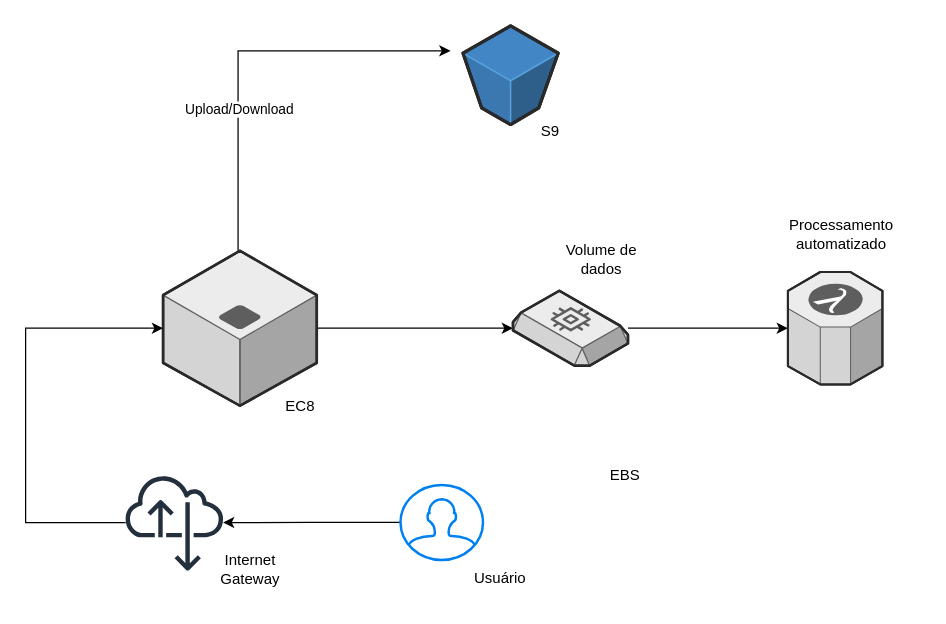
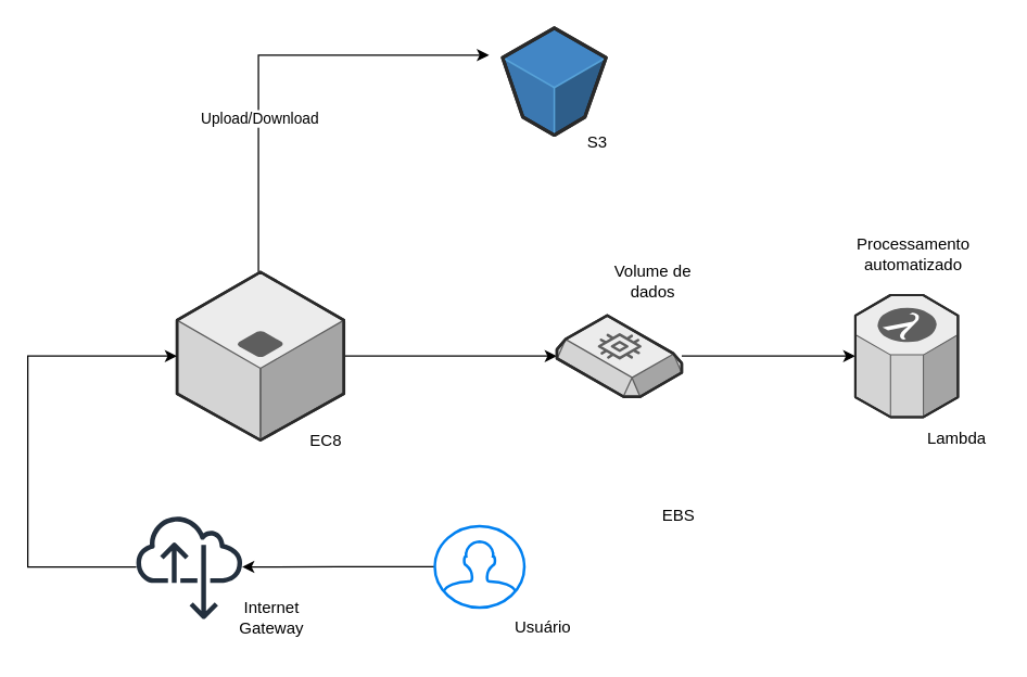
- <mxCell id="17" value="S9" style="text;html=1;whiteSpace=wrap;strokeColor=none;fillColor=none;align=center;verticalAlign=middle;rounded=0;" vertex="1" parent="1"><mxGeometry x="410" y="90" width="60" height="30" as="geometry" /></mxCell>
+ <mxCell id="17" value="S3" style="text;html=1;whiteSpace=wrap;strokeColor=none;fillColor=none;align=center;verticalAlign=middle;rounded=0;" vertex="1" parent="1"><mxGeometry x="410" y="90" width="60" height="30" as="geometry" /></mxCell>
+ <mxCell id="16" value="Lambda" style="text;html=1;whiteSpace=wrap;strokeColor=none;fillColor=none;align=center;verticalAlign=middle;rounded=0;" vertex="1" parent="1"><mxGeometry x="675" y="308" width="60" height="30" as="geometry" /></mxCell>
